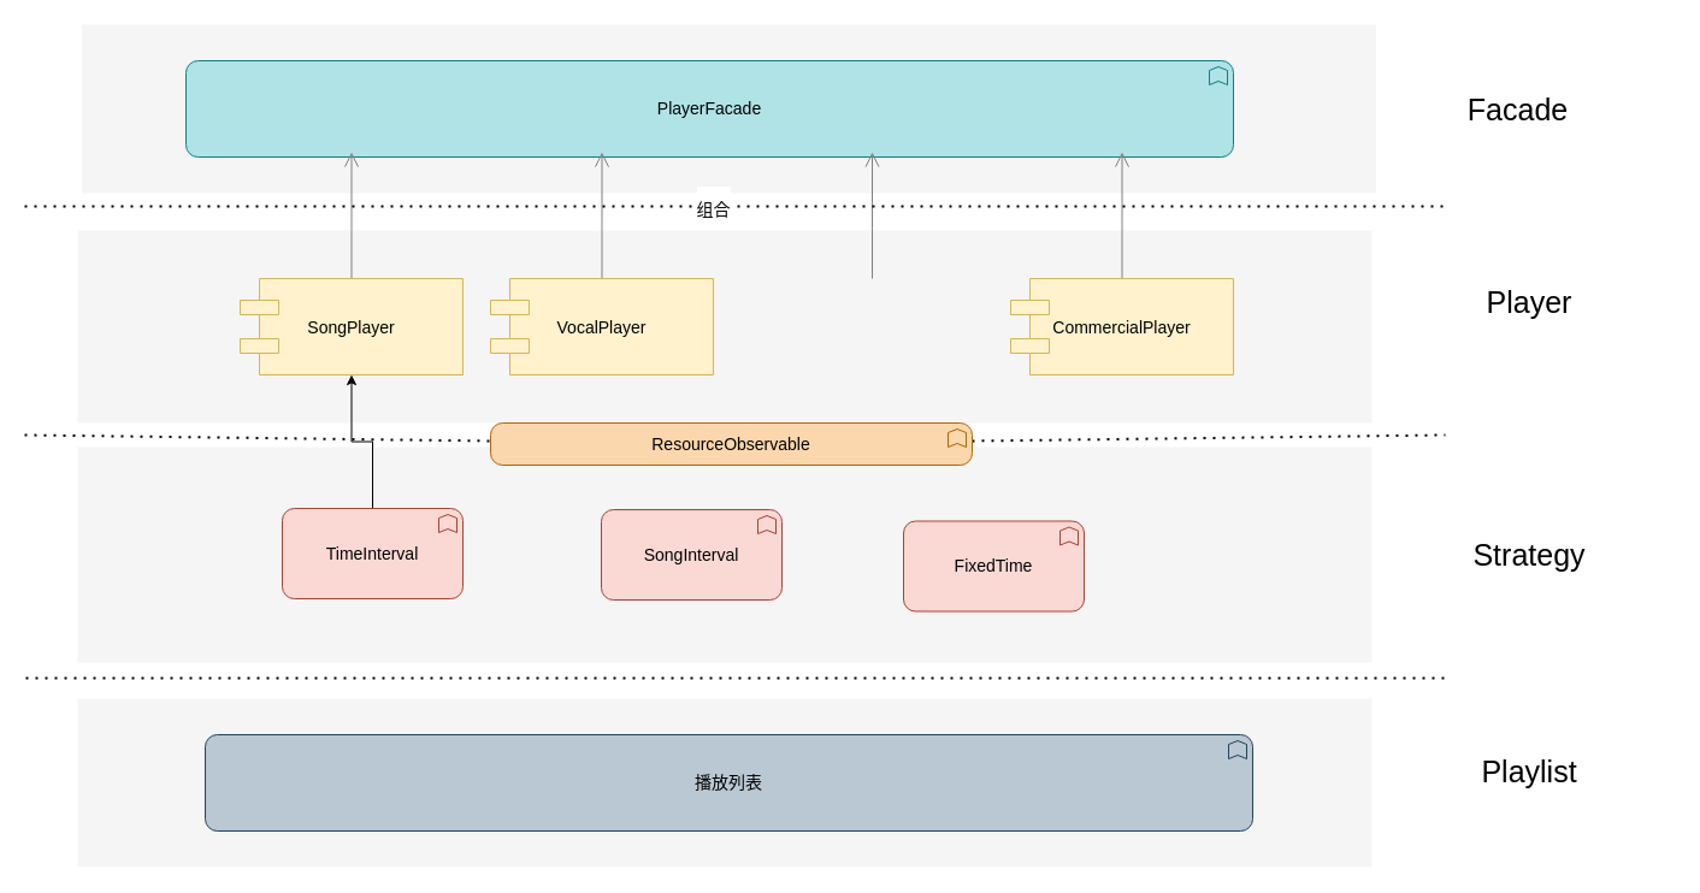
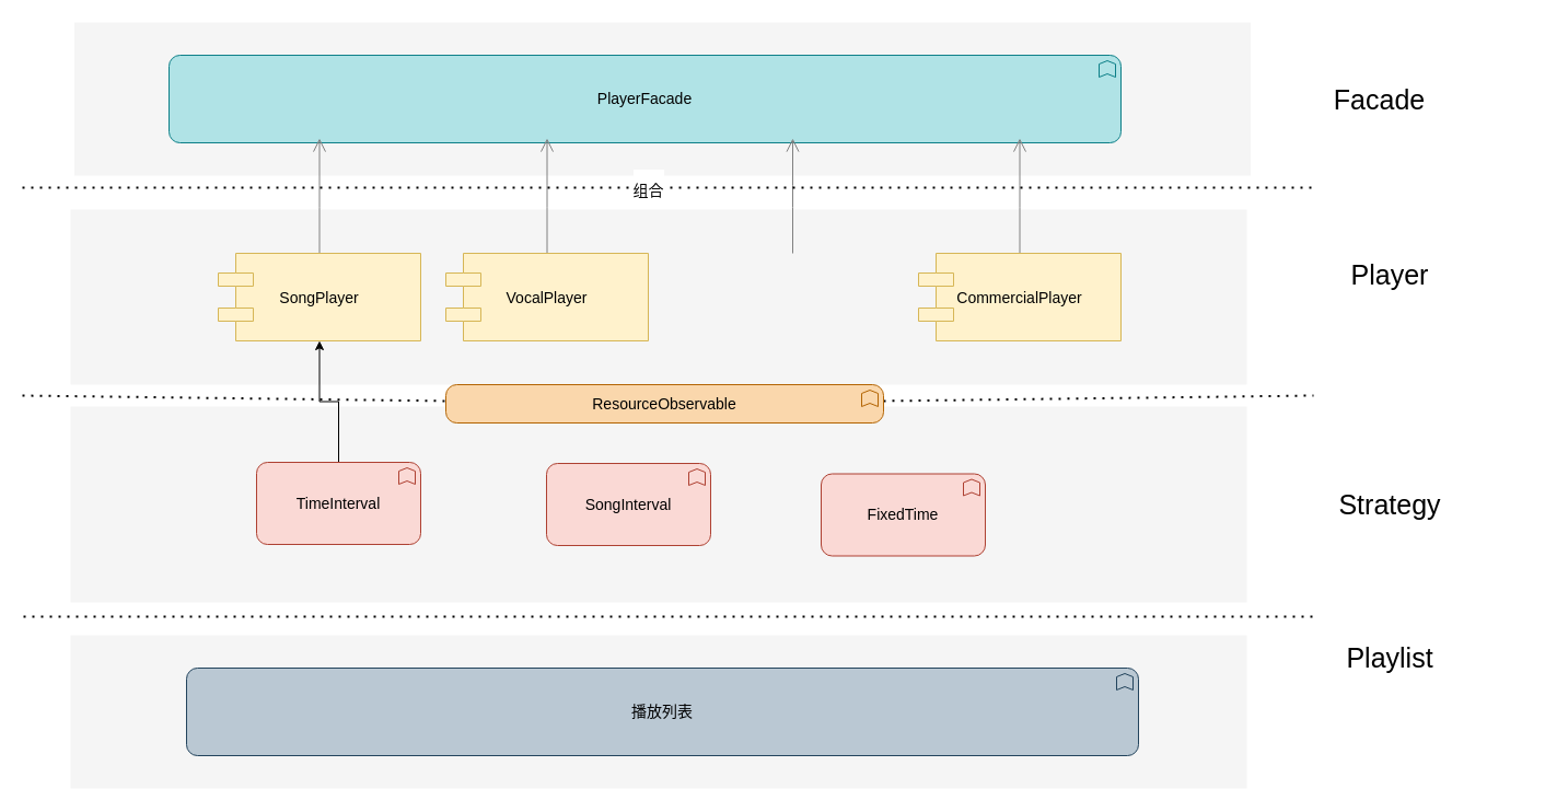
- <mxCell id="20" value="Playlist" style="text;html=1;strokeColor=none;fillColor=none;align=center;verticalAlign=middle;whiteSpace=wrap;fontSize=25;" vertex="1" parent="1"><mxGeometry x="1150" y="630" width="240" height="20" as="geometry" /></mxCell>
+ <mxCell id="20" value="Playlist" style="text;html=1;strokeColor=none;fillColor=none;align=center;verticalAlign=middle;whiteSpace=wrap;fontSize=25;" vertex="1" parent="1"><mxGeometry x="1150" y="590" width="240" height="20" as="geometry" /></mxCell>
